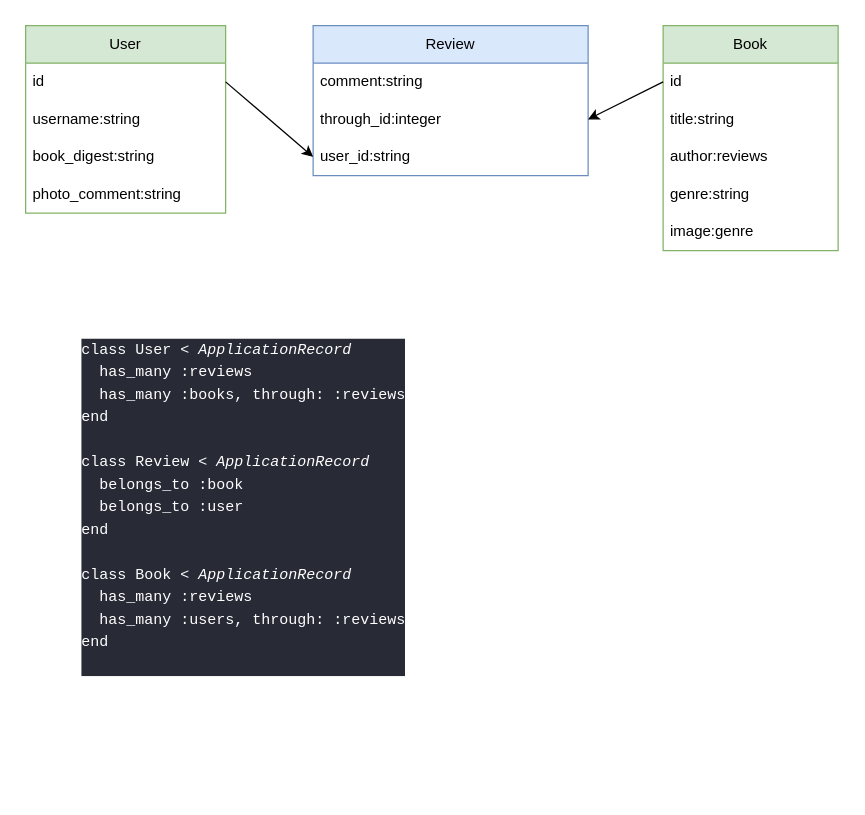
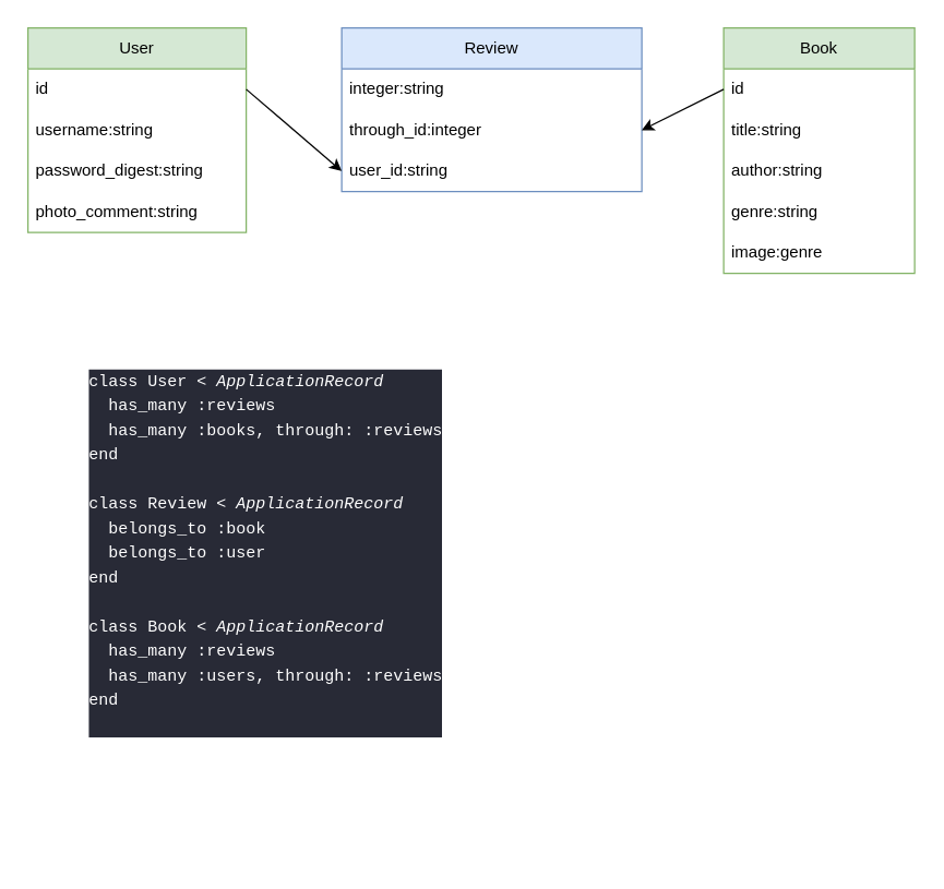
- <mxCell id="3" value="comment:string" style="text;strokeColor=none;fillColor=none;align=left;verticalAlign=middle;spacingLeft=4;spacingRight=4;overflow=hidden;points=[[0,0.5],[1,0.5]];portConstraint=eastwest;rotatable=0;whiteSpace=wrap;html=1;" parent="2" vertex="1"><mxGeometry y="30" width="220" height="30" as="geometry" /></mxCell>
+ <mxCell id="3" value="integer:string" style="text;strokeColor=none;fillColor=none;align=left;verticalAlign=middle;spacingLeft=4;spacingRight=4;overflow=hidden;points=[[0,0.5],[1,0.5]];portConstraint=eastwest;rotatable=0;whiteSpace=wrap;html=1;" parent="2" vertex="1"><mxGeometry y="30" width="220" height="30" as="geometry" /></mxCell>
- <mxCell id="9" value="book_digest:string" style="text;strokeColor=none;fillColor=none;align=left;verticalAlign=middle;spacingLeft=4;spacingRight=4;overflow=hidden;points=[[0,0.5],[1,0.5]];portConstraint=eastwest;rotatable=0;whiteSpace=wrap;html=1;" parent="6" vertex="1"><mxGeometry y="90" width="160" height="30" as="geometry" /></mxCell>
+ <mxCell id="9" value="password_digest:string" style="text;strokeColor=none;fillColor=none;align=left;verticalAlign=middle;spacingLeft=4;spacingRight=4;overflow=hidden;points=[[0,0.5],[1,0.5]];portConstraint=eastwest;rotatable=0;whiteSpace=wrap;html=1;" parent="6" vertex="1"><mxGeometry y="90" width="160" height="30" as="geometry" /></mxCell>
- <mxCell id="14" value="author:reviews" style="text;strokeColor=none;fillColor=none;align=left;verticalAlign=middle;spacingLeft=4;spacingRight=4;overflow=hidden;points=[[0,0.5],[1,0.5]];portConstraint=eastwest;rotatable=0;whiteSpace=wrap;html=1;" parent="11" vertex="1"><mxGeometry y="90" width="140" height="30" as="geometry" /></mxCell>
+ <mxCell id="14" value="author:string" style="text;strokeColor=none;fillColor=none;align=left;verticalAlign=middle;spacingLeft=4;spacingRight=4;overflow=hidden;points=[[0,0.5],[1,0.5]];portConstraint=eastwest;rotatable=0;whiteSpace=wrap;html=1;" parent="11" vertex="1"><mxGeometry y="90" width="140" height="30" as="geometry" /></mxCell>
